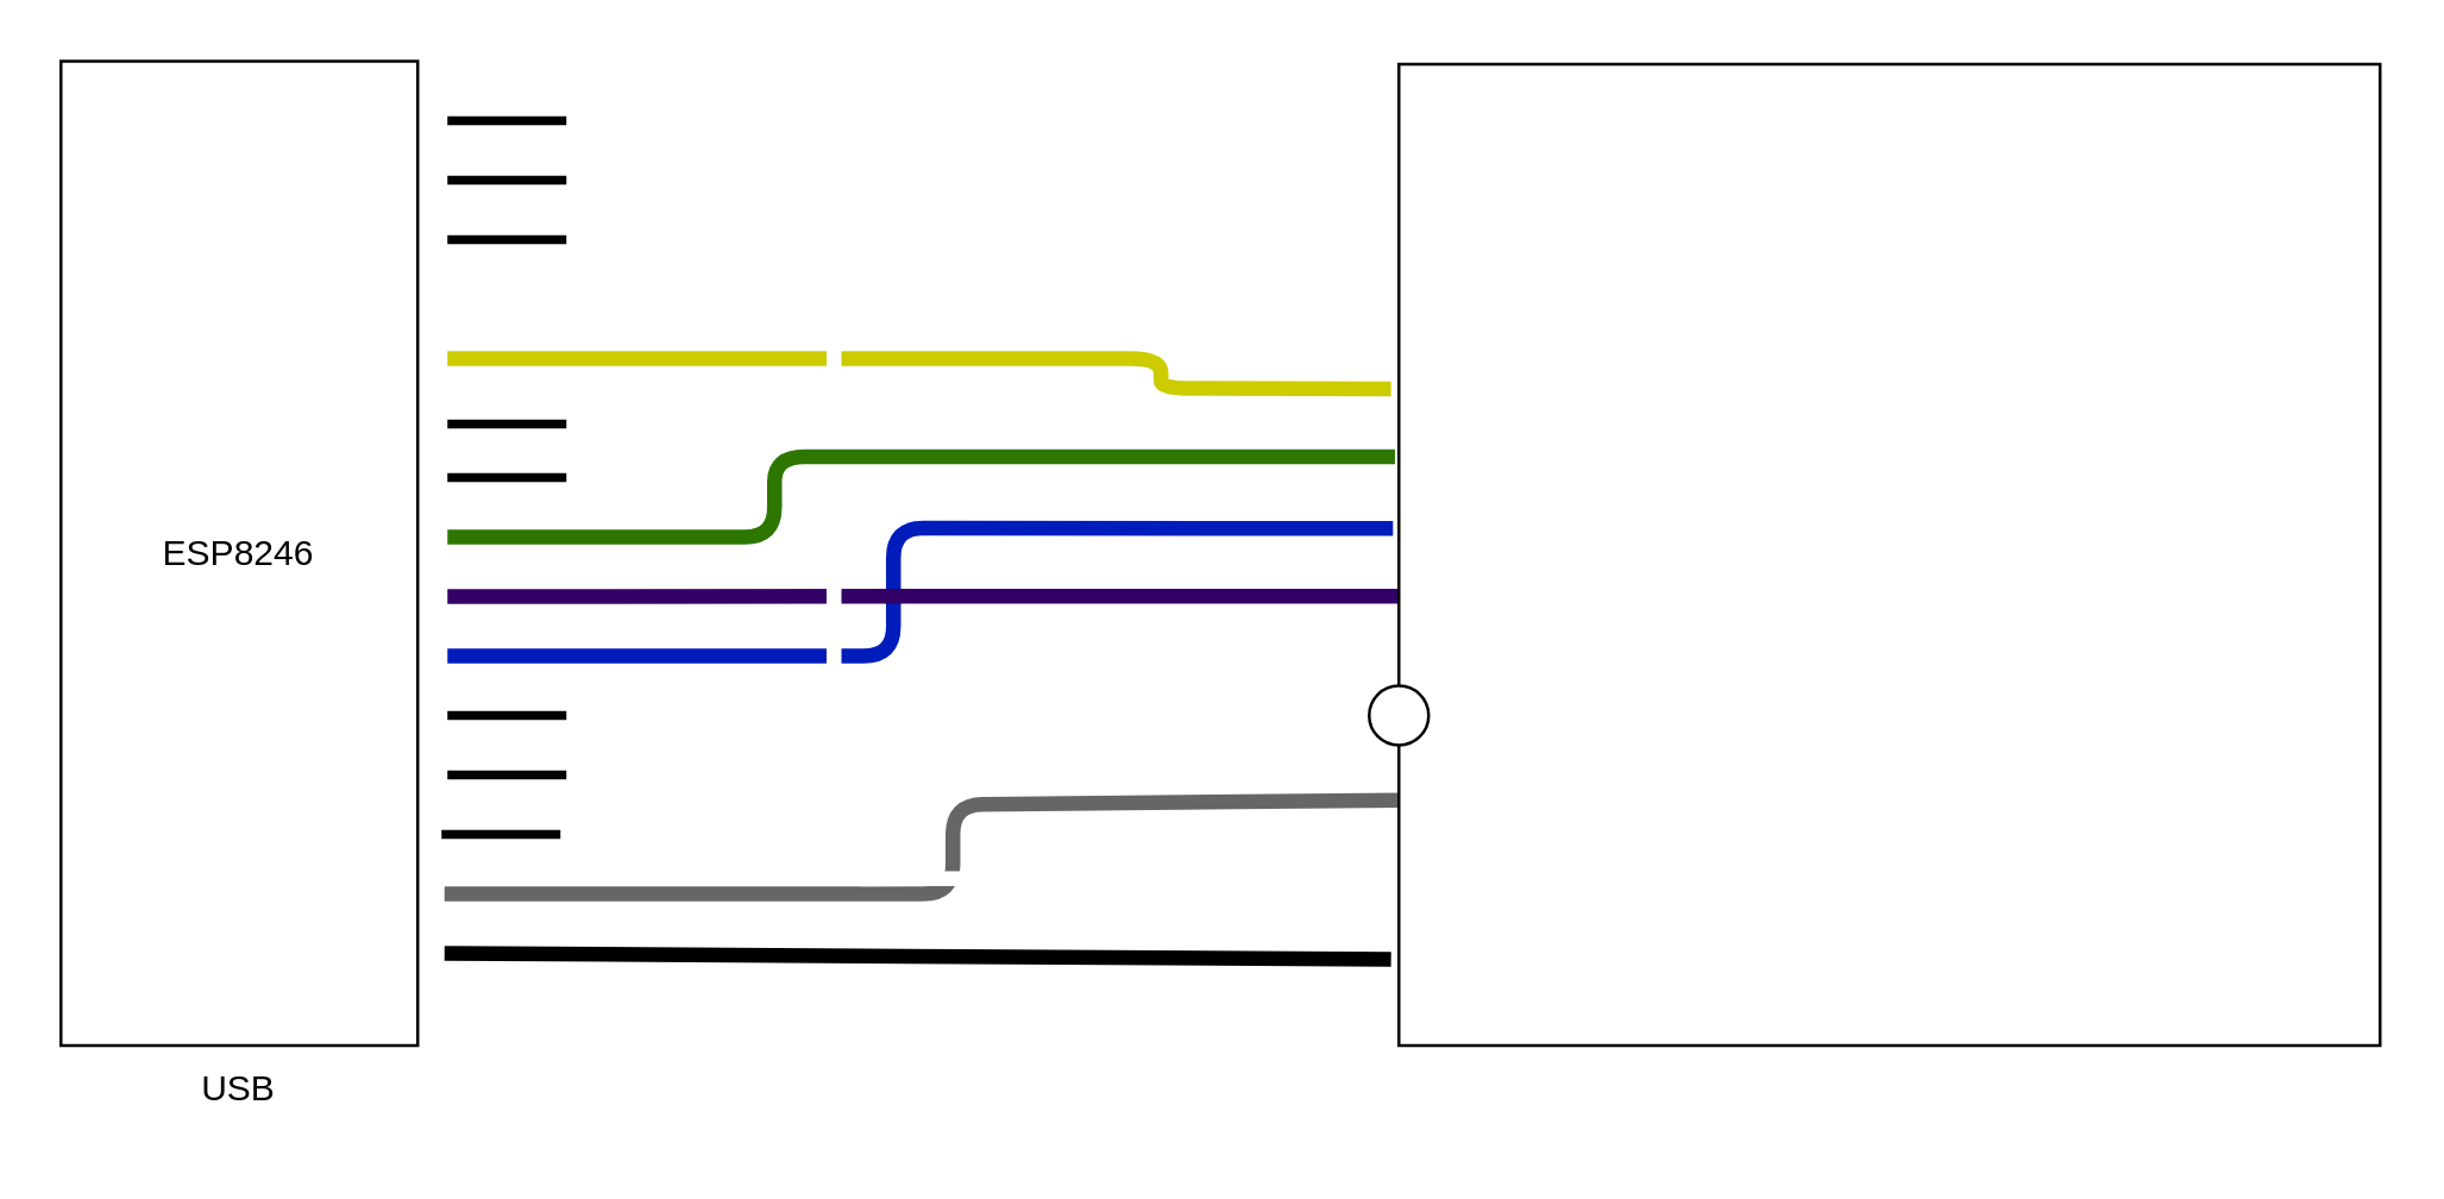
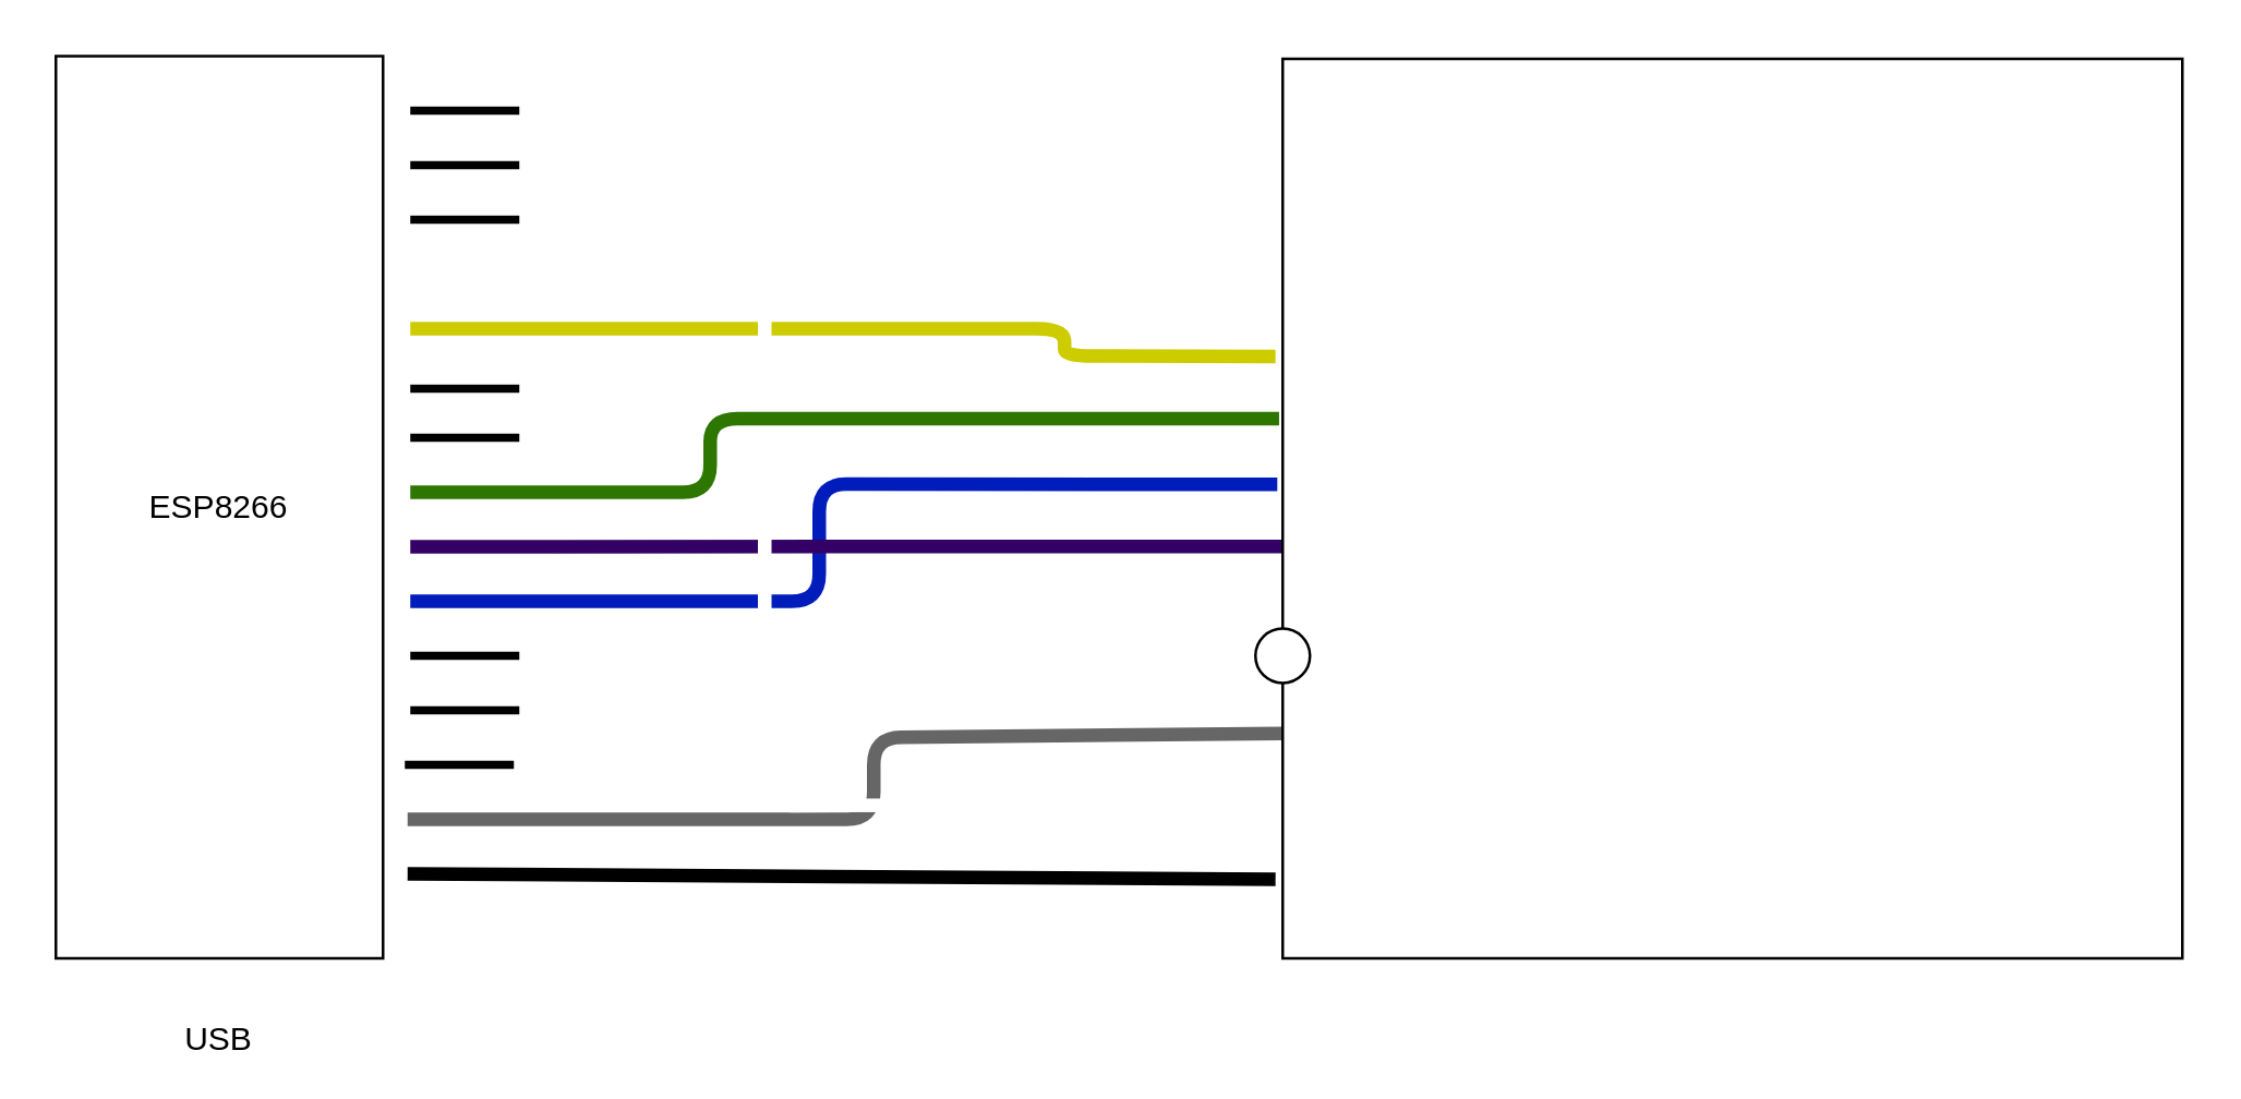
- <mxCell id="15" value="ESP8246" style="rounded=0;whiteSpace=wrap;html=1;" vertex="1" parent="1"><mxGeometry x="20" y="20" width="120" height="331" as="geometry" /></mxCell>
+ <mxCell id="15" value="ESP8266" style="rounded=0;whiteSpace=wrap;html=1;" vertex="1" parent="1"><mxGeometry x="20" y="20" width="120" height="331" as="geometry" /></mxCell>
- <mxCell id="2" value="USB" style="text;html=1;strokeColor=none;fillColor=none;align=center;verticalAlign=middle;whiteSpace=wrap;rounded=0;" vertex="1" parent="1"><mxGeometry x="50" y="351" width="60" height="30" as="geometry" /></mxCell>
+ <mxCell id="2" value="USB" style="text;html=1;strokeColor=none;fillColor=none;align=center;verticalAlign=middle;whiteSpace=wrap;rounded=0;" vertex="1" parent="1"><mxGeometry x="50" y="366" width="60" height="30" as="geometry" /></mxCell>
